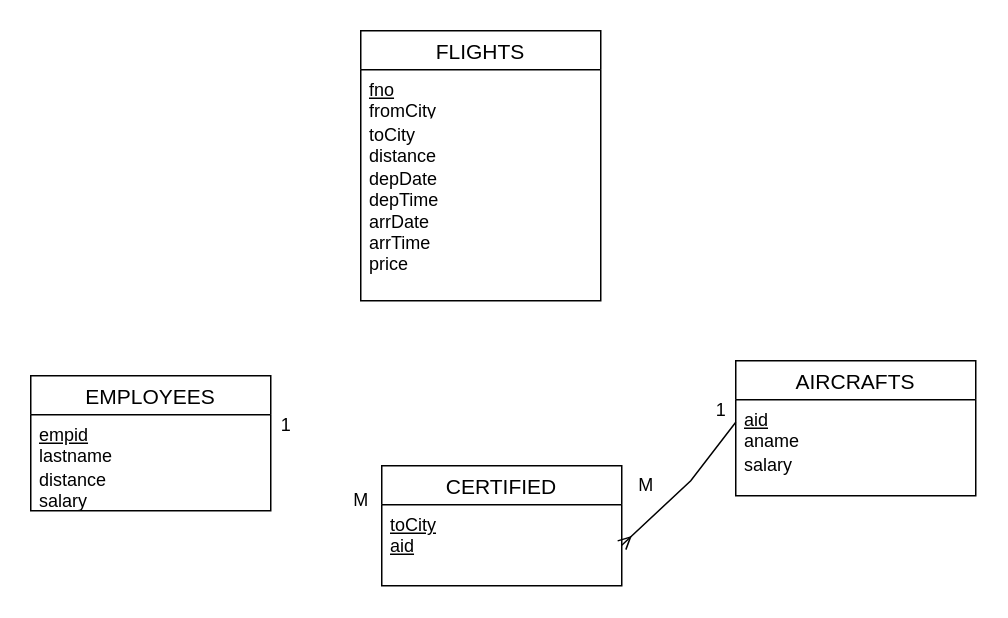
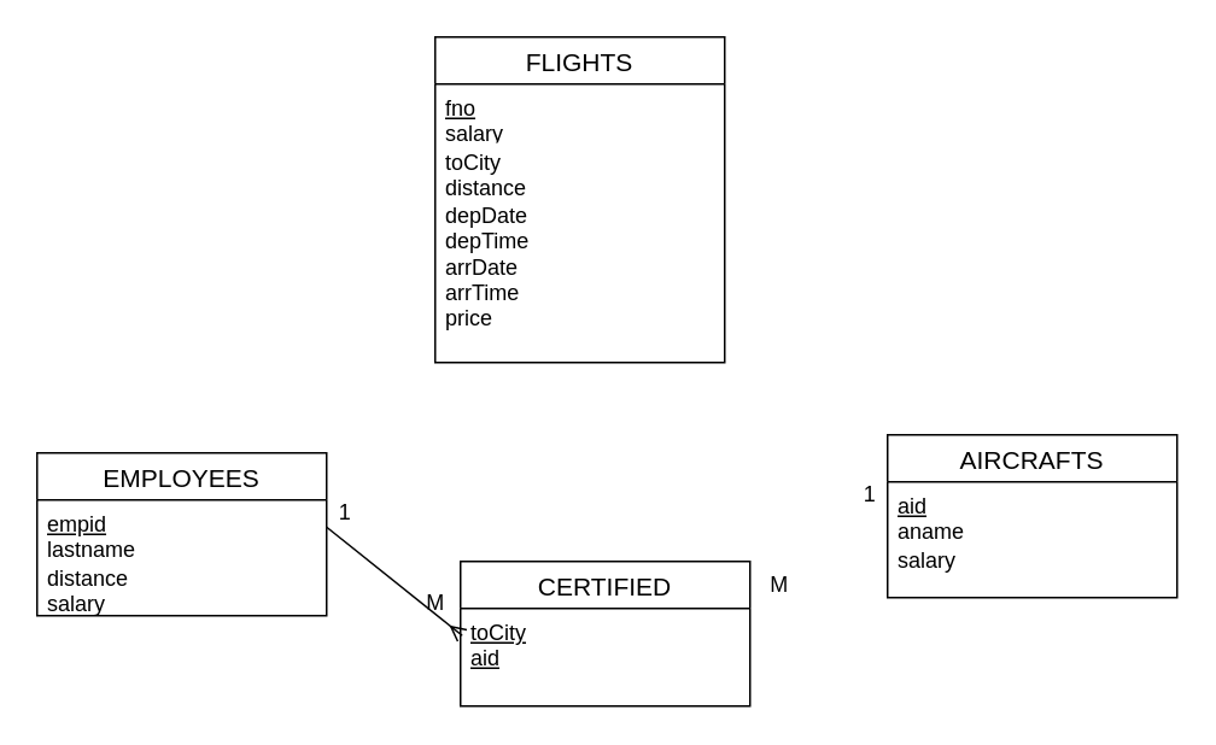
- <mxCell id="3" value="&lt;u&gt;fno&lt;br&gt;&lt;/u&gt;fromCity&lt;u&gt;&lt;br&gt;&lt;/u&gt;" style="text;strokeColor=none;fillColor=none;spacingLeft=4;spacingRight=4;overflow=hidden;rotatable=0;points=[[0,0.5],[1,0.5]];portConstraint=eastwest;fontSize=12;whiteSpace=wrap;html=1;" vertex="1" parent="2"><mxGeometry y="26" width="160" height="30" as="geometry" /></mxCell>
+ <mxCell id="3" value="&lt;u&gt;fno&lt;br&gt;&lt;/u&gt;salary&lt;u&gt;&lt;br&gt;&lt;/u&gt;" style="text;strokeColor=none;fillColor=none;spacingLeft=4;spacingRight=4;overflow=hidden;rotatable=0;points=[[0,0.5],[1,0.5]];portConstraint=eastwest;fontSize=12;whiteSpace=wrap;html=1;" vertex="1" parent="2"><mxGeometry y="26" width="160" height="30" as="geometry" /></mxCell>
+ <mxCell id="13" value="" style="endArrow=ERmany;html=1;rounded=0;exitX=1;exitY=0.5;exitDx=0;exitDy=0;entryX=0.006;entryY=0.278;entryDx=0;entryDy=0;entryPerimeter=0;endFill=0;" edge="1" parent="1" source="9" target="12"><mxGeometry relative="1" as="geometry"><mxPoint x="400" y="280" as="sourcePoint" /><mxPoint x="251" y="347" as="targetPoint" /><Array as="points" /></mxGeometry></mxCell>
- <mxCell id="16" value="" style="endArrow=ERmany;html=1;rounded=0;endFill=0;exitX=0;exitY=0.5;exitDx=0;exitDy=0;entryX=1;entryY=0.5;entryDx=0;entryDy=0;" edge="1" parent="1" source="6" target="12"><mxGeometry relative="1" as="geometry"><mxPoint x="160" y="420" as="sourcePoint" /><mxPoint x="610" y="470" as="targetPoint" /><Array as="points"><mxPoint x="460" y="320" /></Array></mxGeometry></mxCell>
